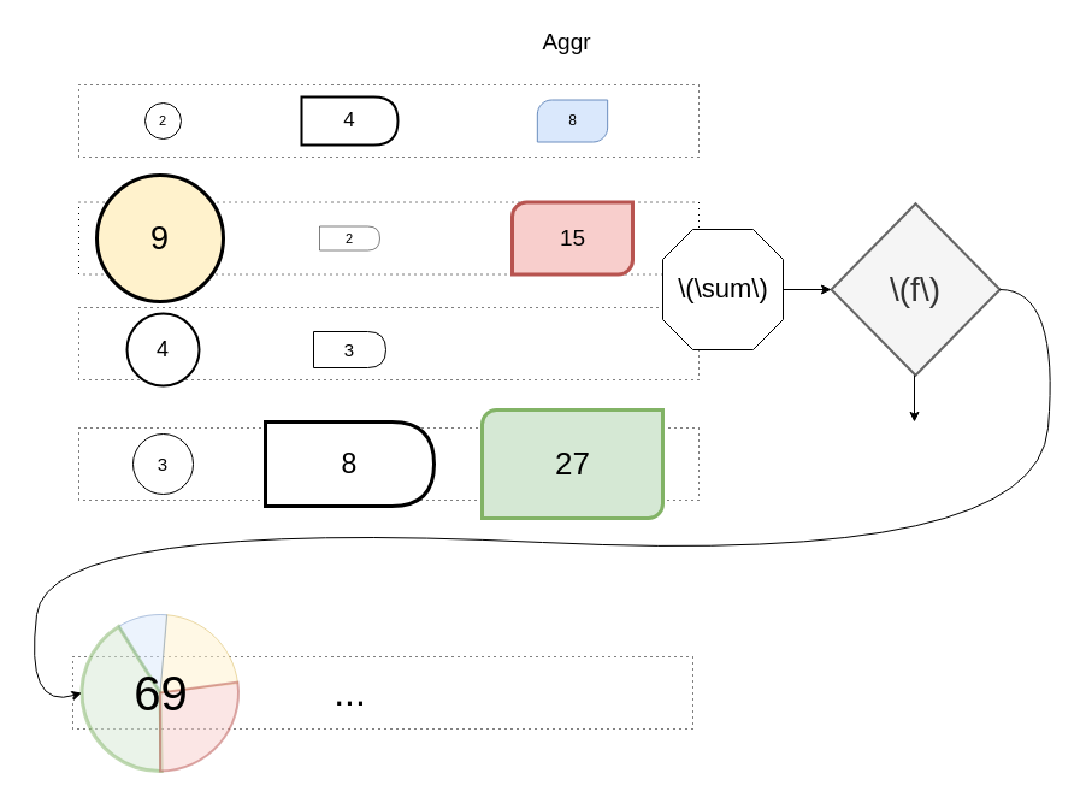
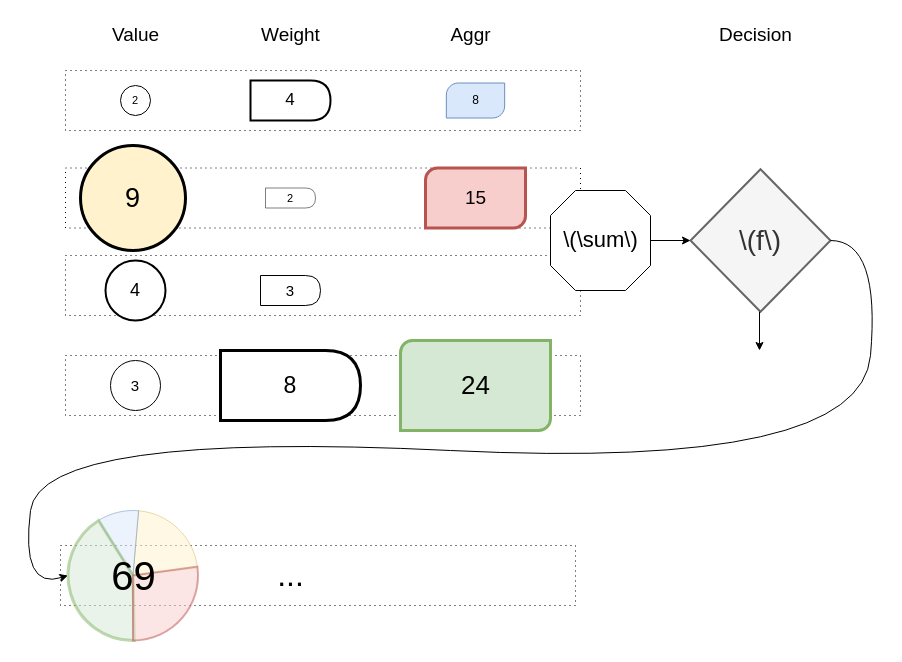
+ <mxCell id="15" value="Value" style="text;html=1;align=center;verticalAlign=middle;resizable=0;points=[];autosize=1;fontSize=19;" parent="1" vertex="1"><mxGeometry x="105" y="20" width="60" height="30" as="geometry" /></mxCell>
+ <mxCell id="16" value="Weight" style="text;html=1;align=center;verticalAlign=middle;resizable=0;points=[];autosize=1;fontSize=19;" parent="1" vertex="1"><mxGeometry x="255" y="20" width="70" height="30" as="geometry" /></mxCell>
+ <mxCell id="27" value="Decision" style="text;html=1;align=center;verticalAlign=middle;resizable=0;points=[];autosize=1;fontSize=19;" parent="1" vertex="1"><mxGeometry x="710" y="20" width="90" height="30" as="geometry" /></mxCell>
- <mxCell id="21" value="27" style="verticalLabelPosition=middle;verticalAlign=middle;html=1;shape=mxgraph.basic.diag_round_rect;dx=6;fontSize=26;labelPosition=center;align=center;shadow=0;sketch=0;strokeWidth=3;fillColor=#d5e8d4;strokeColor=#82b366;" parent="1" vertex="1"><mxGeometry x="400" y="340" width="150" height="90" as="geometry" /></mxCell>
+ <mxCell id="21" value="24" style="verticalLabelPosition=middle;verticalAlign=middle;html=1;shape=mxgraph.basic.diag_round_rect;dx=6;fontSize=26;labelPosition=center;align=center;shadow=0;sketch=0;strokeWidth=3;fillColor=#d5e8d4;strokeColor=#82b366;" parent="1" vertex="1"><mxGeometry x="400" y="340" width="150" height="90" as="geometry" /></mxCell>
